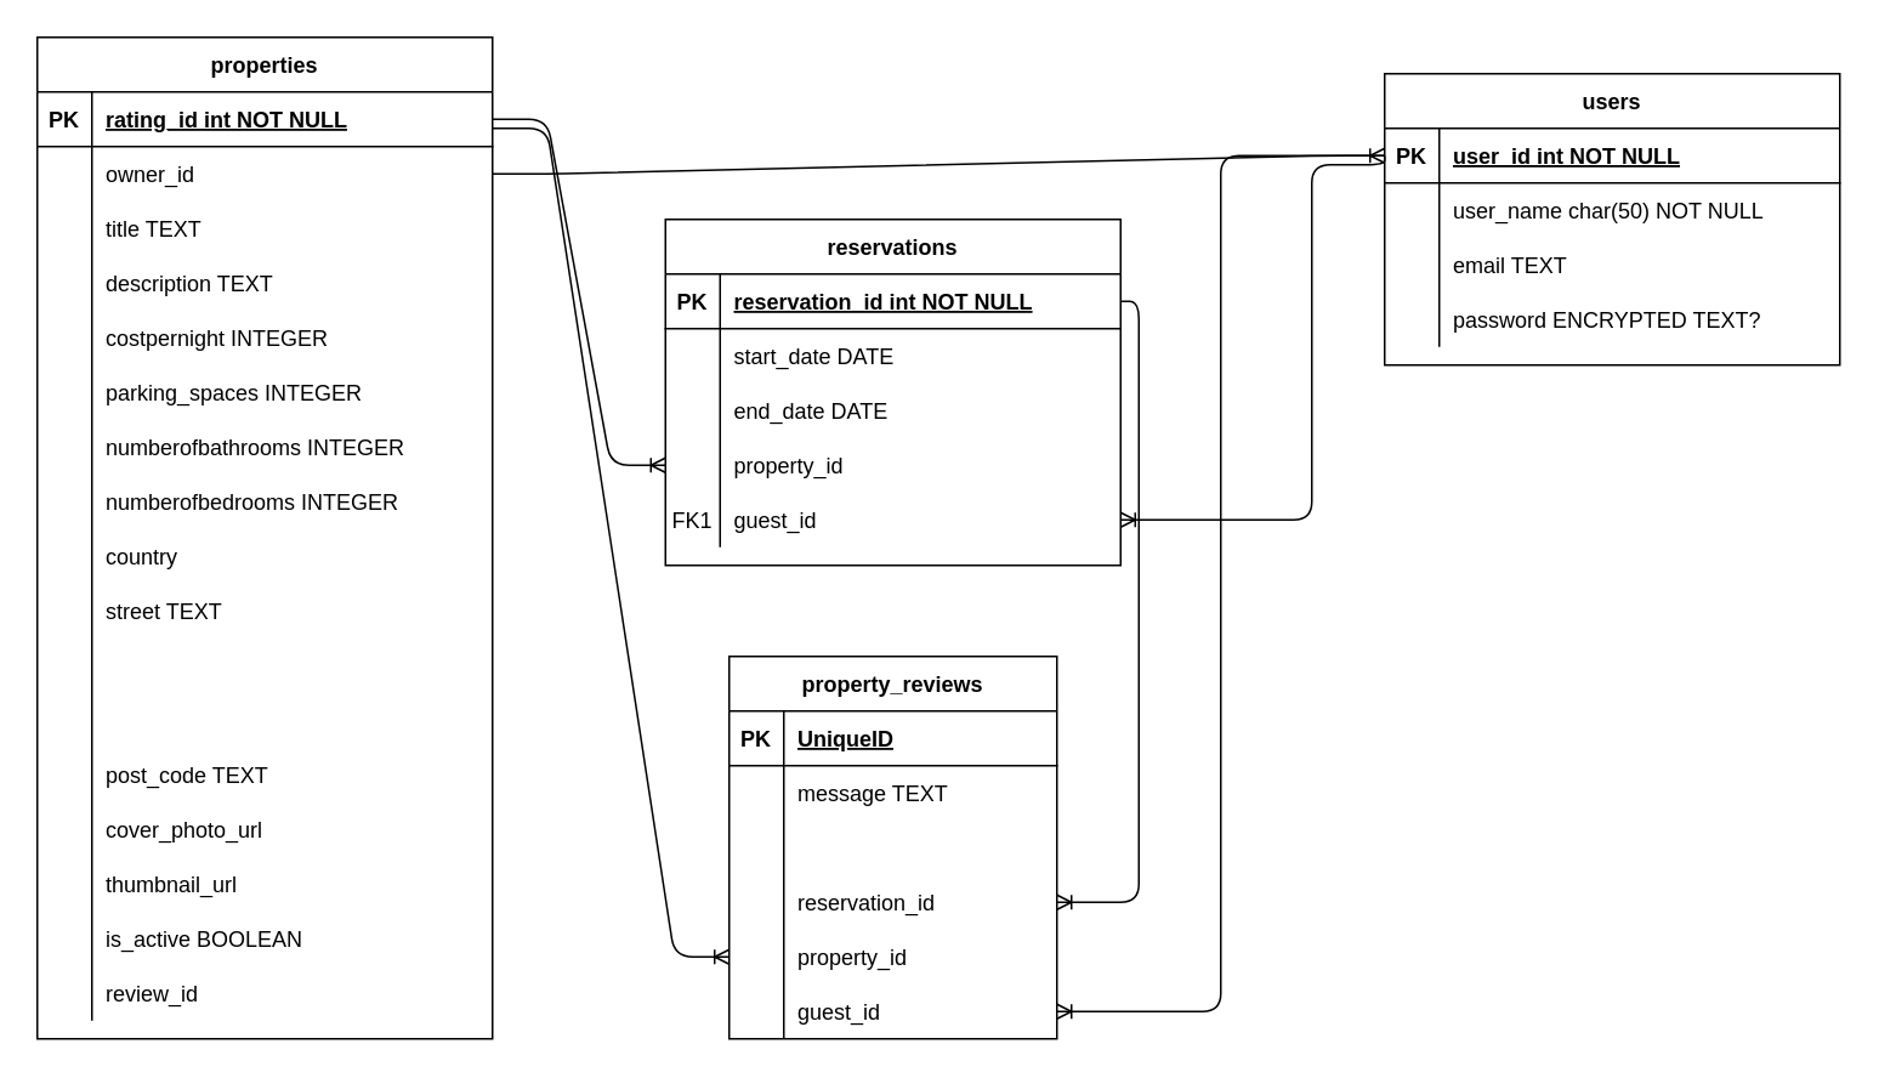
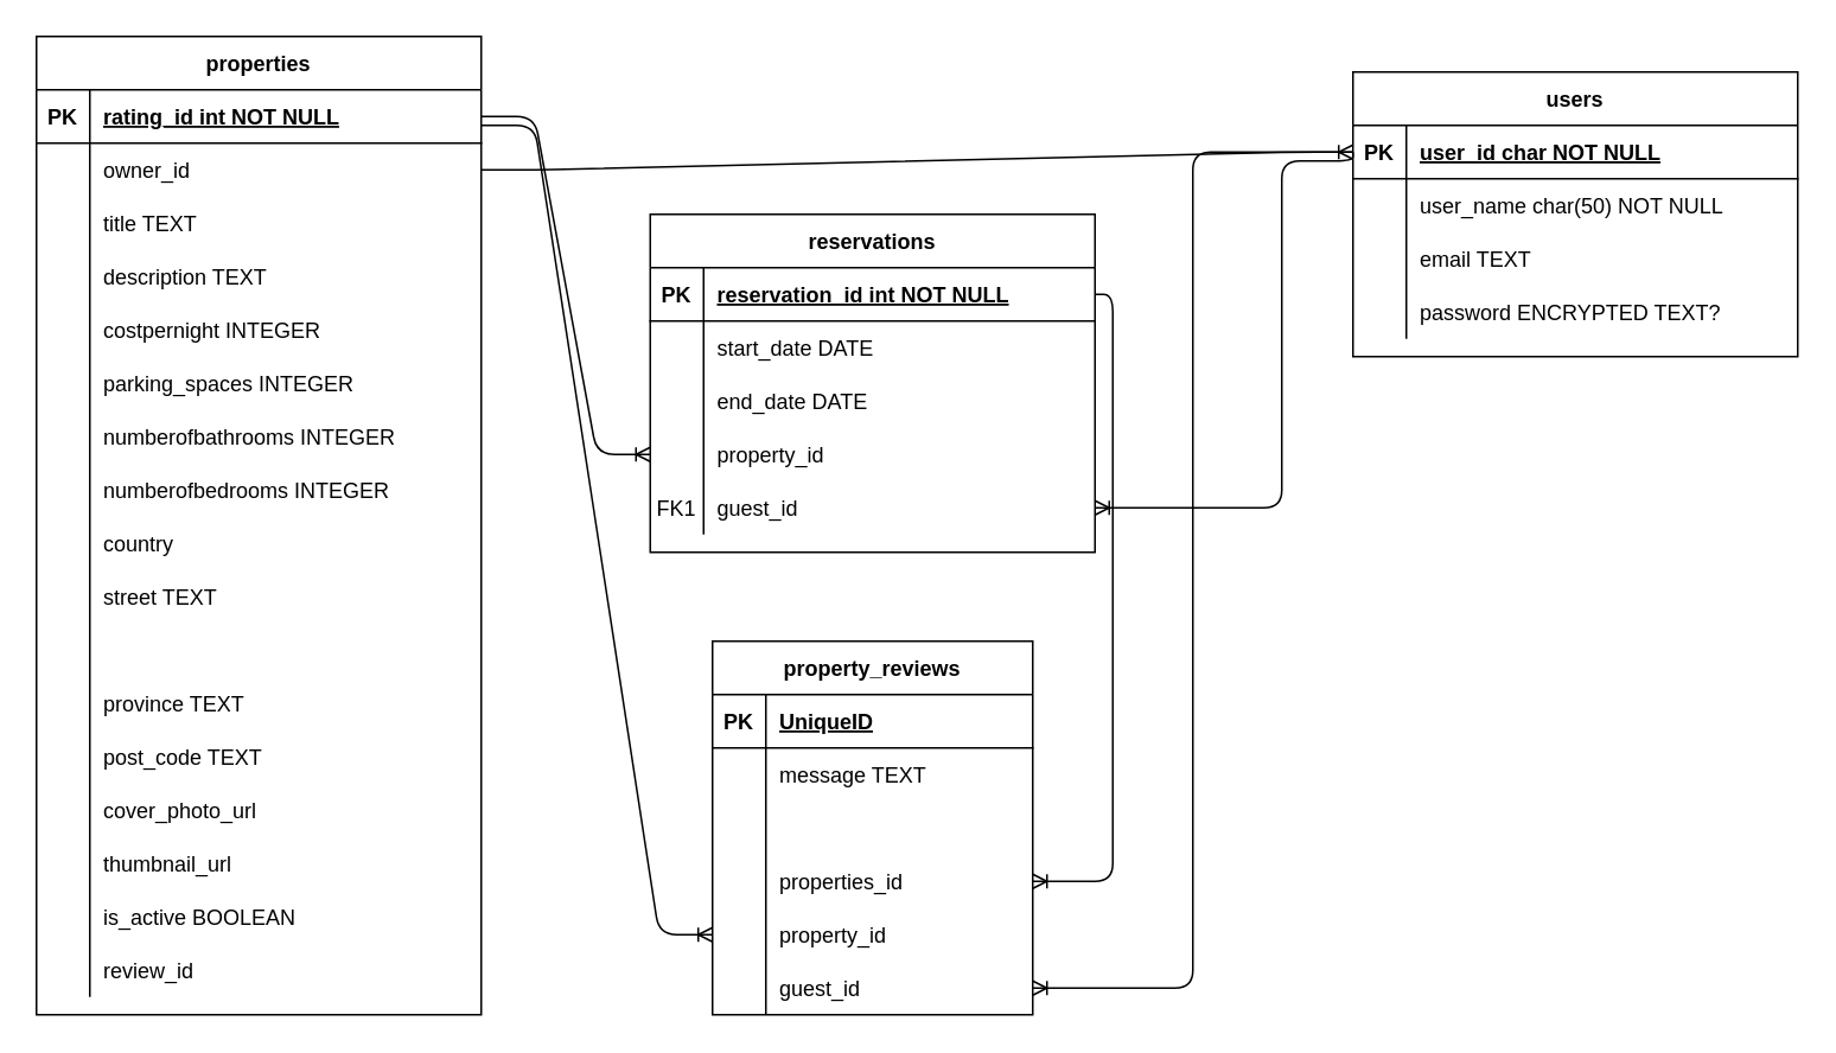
- <mxCell id="96" value="user_id int NOT NULL " style="shape=partialRectangle;overflow=hidden;connectable=0;fillColor=none;top=0;left=0;bottom=0;right=0;align=left;spacingLeft=6;fontStyle=5;" parent="94" vertex="1"><mxGeometry x="30" width="220" height="30" as="geometry" /></mxCell>
+ <mxCell id="96" value="user_id char NOT NULL " style="shape=partialRectangle;overflow=hidden;connectable=0;fillColor=none;top=0;left=0;bottom=0;right=0;align=left;spacingLeft=6;fontStyle=5;" parent="94" vertex="1"><mxGeometry x="30" width="220" height="30" as="geometry" /></mxCell>
+ <mxCell id="37" value="province TEXT" style="shape=partialRectangle;connectable=0;fillColor=none;top=0;left=0;bottom=0;right=0;align=left;spacingLeft=6;overflow=hidden;" vertex="1" parent="35"><mxGeometry x="30" width="220" height="30" as="geometry" /></mxCell>
- <mxCell id="64" value="reservation_id" style="shape=partialRectangle;connectable=0;fillColor=none;top=0;left=0;bottom=0;right=0;align=left;spacingLeft=6;overflow=hidden;" vertex="1" parent="62"><mxGeometry x="30" width="150" height="30" as="geometry" /></mxCell>
+ <mxCell id="64" value="properties_id" style="shape=partialRectangle;connectable=0;fillColor=none;top=0;left=0;bottom=0;right=0;align=left;spacingLeft=6;overflow=hidden;" vertex="1" parent="62"><mxGeometry x="30" width="150" height="30" as="geometry" /></mxCell>
